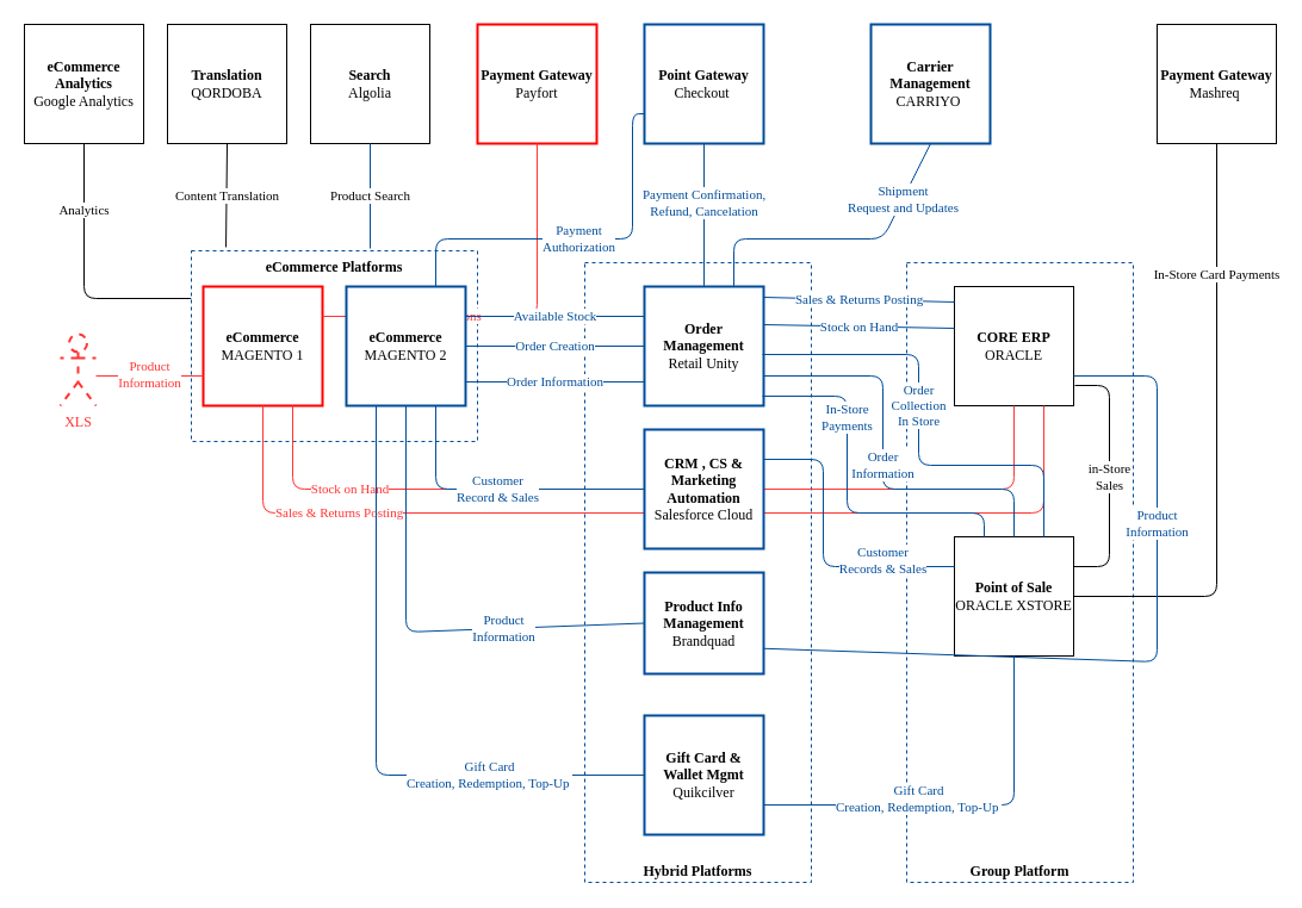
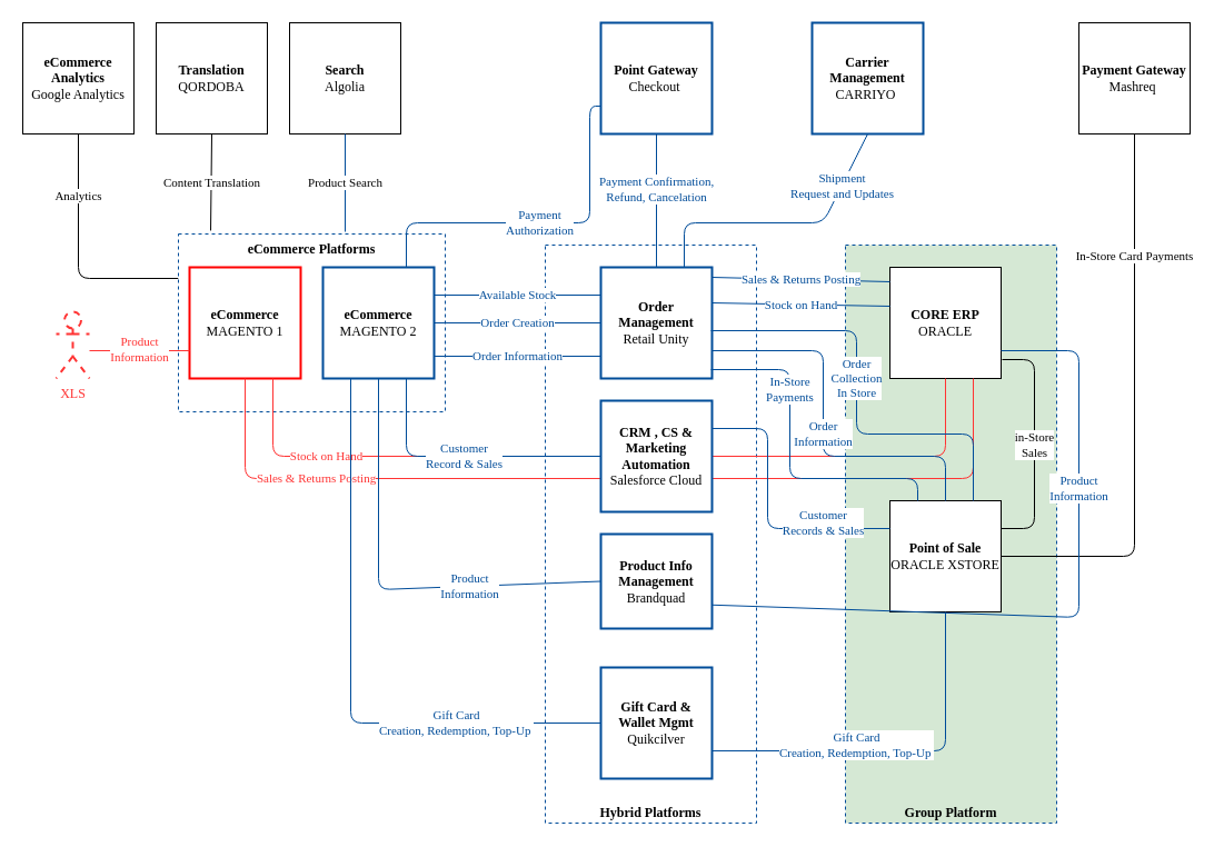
- <mxCell id="20" value="&lt;b&gt;Payment Gateway&lt;/b&gt;&lt;br&gt;Payfort" style="whiteSpace=wrap;html=1;aspect=fixed;strokeColor=#FF0000;fontFamily=Garamond;strokeWidth=2;" vertex="1" parent="16"><mxGeometry x="400" y="20" width="100" height="100" as="geometry" /></mxCell>
- <mxCell id="21" value="All Payment Operations" style="endArrow=none;html=1;fontFamily=Garamond;entryX=1;entryY=0.25;entryDx=0;entryDy=0;strokeColor=#FF3333;fontColor=#FF3333;exitX=0.5;exitY=1;exitDx=0;exitDy=0;" edge="1" parent="16" source="20" target="17"><mxGeometry x="0.508" width="50" height="50" relative="1" as="geometry"><mxPoint x="860" y="350" as="sourcePoint" /><mxPoint x="255" y="350" as="targetPoint" /><Array as="points"><mxPoint x="450" y="265" /></Array><mxPoint as="offset" /></mxGeometry></mxCell>
- <mxCell id="2" value="Group Platform" style="rounded=0;whiteSpace=wrap;html=1;strokeColor=#004C99;strokeWidth=1;fillColor=#FFFFFF;fontFamily=Garamond;fontColor=#000000;verticalAlign=bottom;dashed=1;fontStyle=1" vertex="1" parent="1"><mxGeometry x="760" y="220" width="190" height="520" as="geometry" /></mxCell>
+ <mxCell id="2" value="Group Platform" style="rounded=0;whiteSpace=wrap;html=1;strokeColor=#004C99;strokeWidth=1;fillColor=#d5e8d4;fontFamily=Garamond;fontColor=#000000;verticalAlign=bottom;dashed=1;fontStyle=1;" vertex="1" parent="1"><mxGeometry x="760" y="220" width="190" height="520" as="geometry" /></mxCell>
